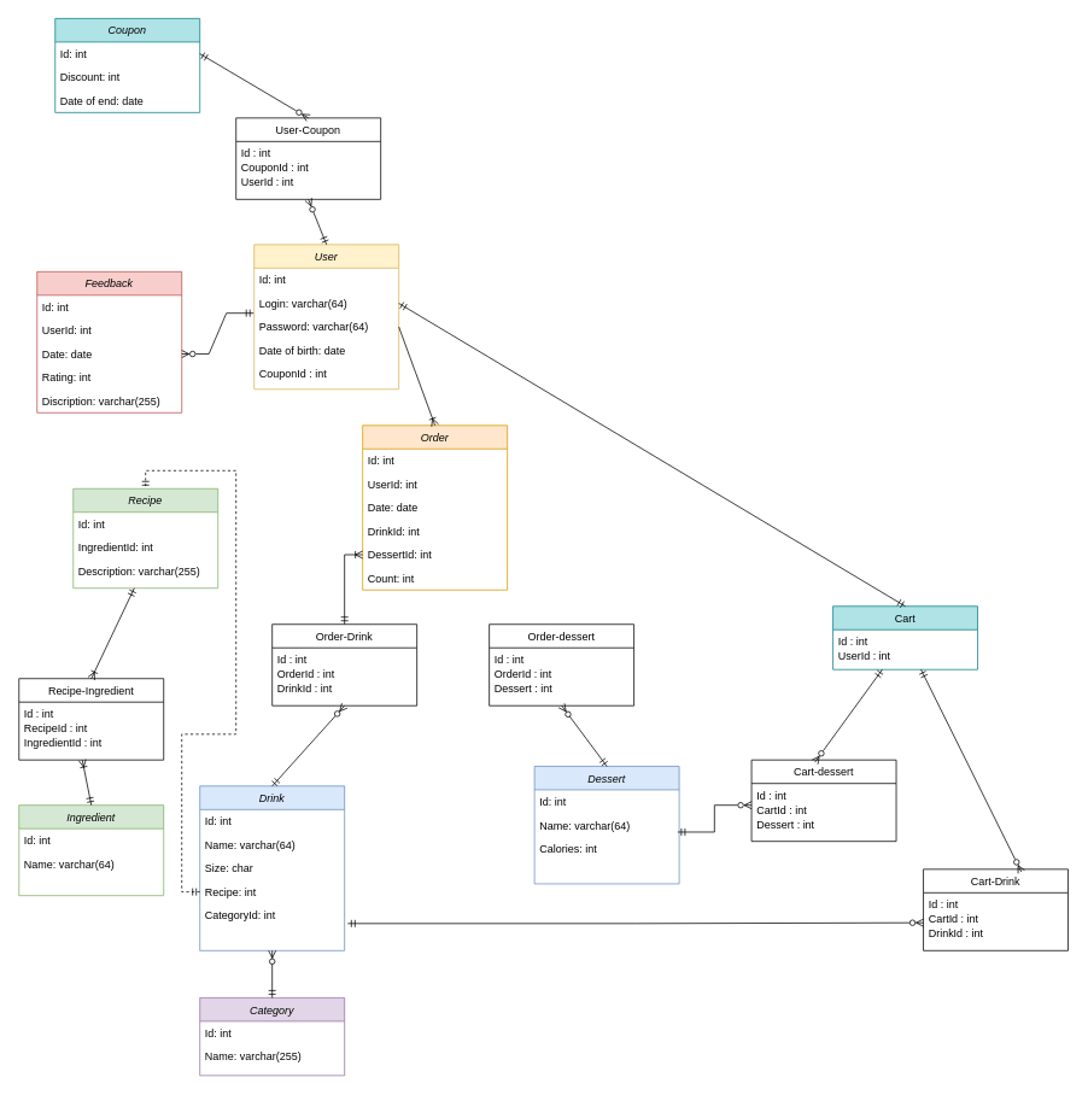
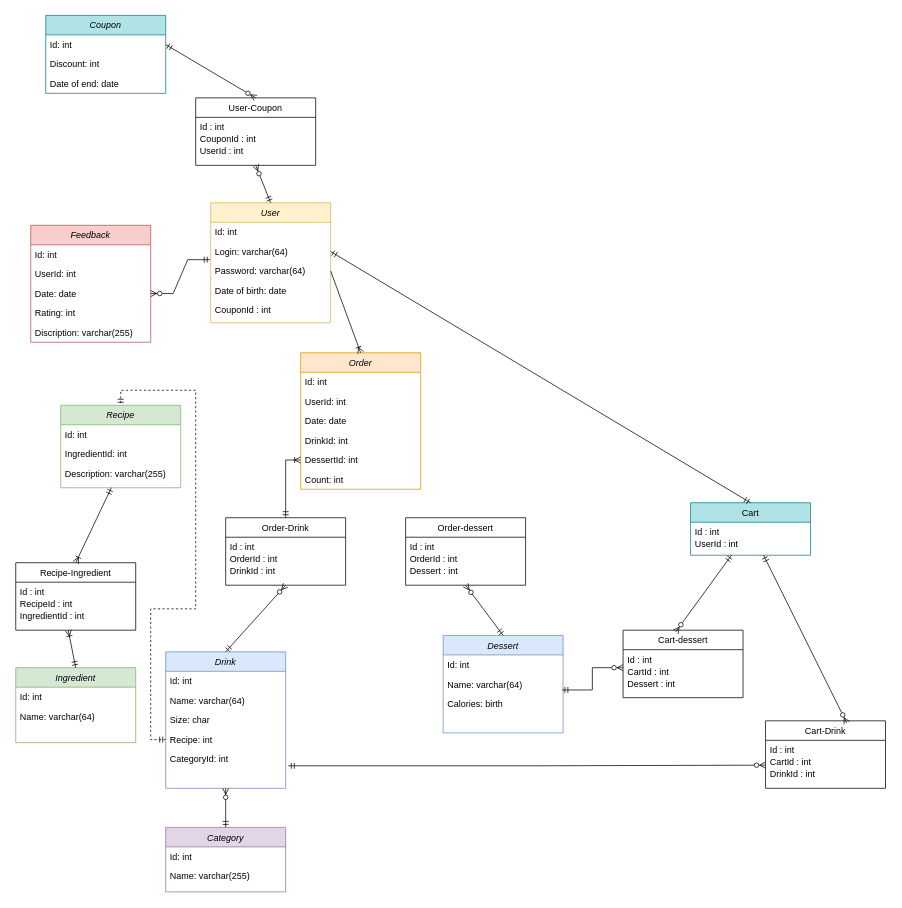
- <mxCell id="5" value="Calories: int" style="text;align=left;verticalAlign=top;spacingLeft=4;spacingRight=4;overflow=hidden;rotatable=0;points=[[0,0.5],[1,0.5]];portConstraint=eastwest;rounded=0;shadow=0;html=0;" parent="2" vertex="1"><mxGeometry y="78" width="160" height="26" as="geometry" /></mxCell>
+ <mxCell id="5" value="Calories: birth" style="text;align=left;verticalAlign=top;spacingLeft=4;spacingRight=4;overflow=hidden;rotatable=0;points=[[0,0.5],[1,0.5]];portConstraint=eastwest;rounded=0;shadow=0;html=0;" parent="2" vertex="1"><mxGeometry y="78" width="160" height="26" as="geometry" /></mxCell>
